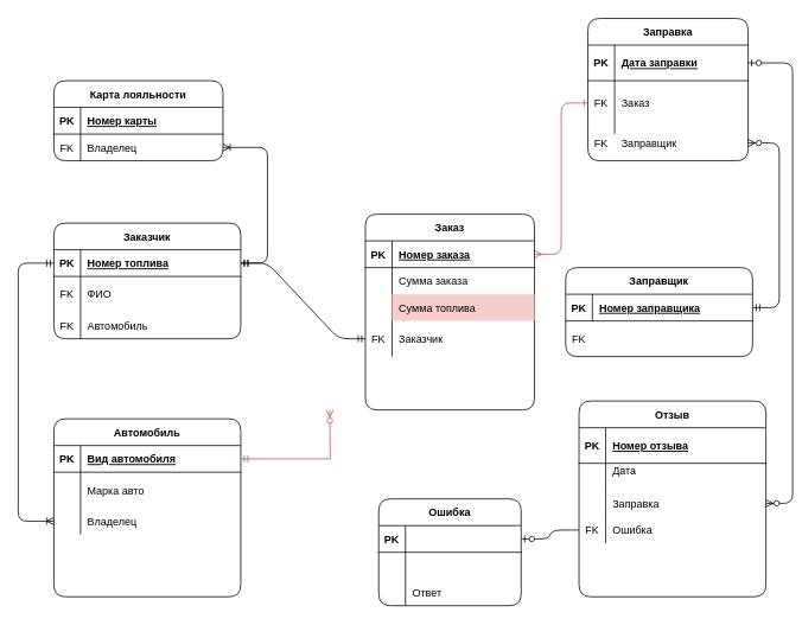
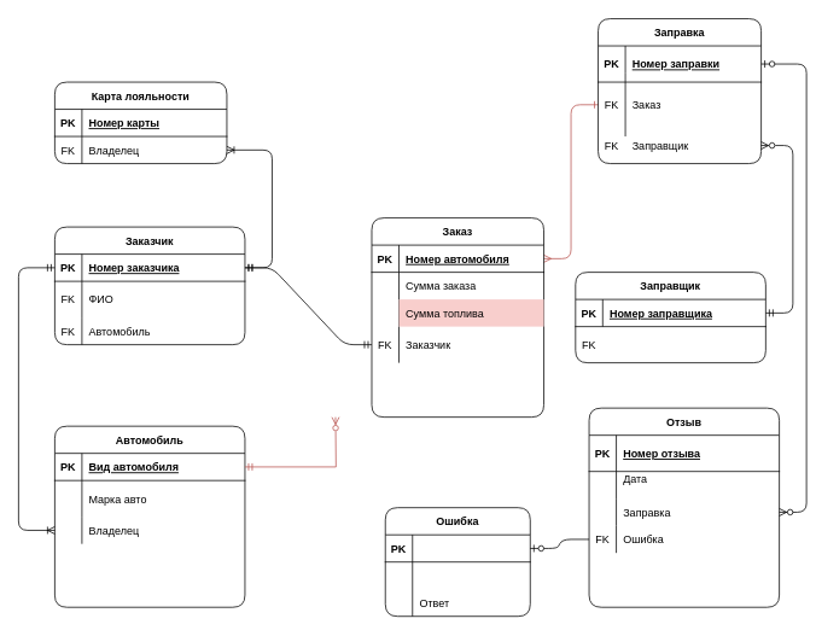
- <mxCell id="6" value="Дата заправки" style="shape=partialRectangle;overflow=hidden;connectable=0;fillColor=none;top=0;left=0;bottom=0;right=0;align=left;spacingLeft=6;fontStyle=5;" parent="4" vertex="1"><mxGeometry x="30" width="150" height="40" as="geometry"><mxRectangle width="150" height="30" as="alternateBounds" /></mxGeometry></mxCell>
+ <mxCell id="6" value="Номер заправки" style="shape=partialRectangle;overflow=hidden;connectable=0;fillColor=none;top=0;left=0;bottom=0;right=0;align=left;spacingLeft=6;fontStyle=5;" parent="4" vertex="1"><mxGeometry x="30" width="150" height="40" as="geometry"><mxRectangle width="150" height="30" as="alternateBounds" /></mxGeometry></mxCell>
- <mxCell id="24" value="Номер заказа" style="shape=partialRectangle;overflow=hidden;connectable=0;fillColor=none;top=0;left=0;bottom=0;right=0;align=left;spacingLeft=6;fontStyle=5;" parent="22" vertex="1"><mxGeometry x="30" width="160" height="30" as="geometry"><mxRectangle width="160" height="30" as="alternateBounds" /></mxGeometry></mxCell>
+ <mxCell id="24" value="Номер автомобиля" style="shape=partialRectangle;overflow=hidden;connectable=0;fillColor=none;top=0;left=0;bottom=0;right=0;align=left;spacingLeft=6;fontStyle=5;" parent="22" vertex="1"><mxGeometry x="30" width="160" height="30" as="geometry"><mxRectangle width="160" height="30" as="alternateBounds" /></mxGeometry></mxCell>
- <mxCell id="59" value="Номер топлива" style="shape=partialRectangle;overflow=hidden;connectable=0;fillColor=none;top=0;left=0;bottom=0;right=0;align=left;spacingLeft=6;fontStyle=5;" parent="57" vertex="1"><mxGeometry x="30" width="180" height="30" as="geometry" /></mxCell>
+ <mxCell id="59" value="Номер заказчика" style="shape=partialRectangle;overflow=hidden;connectable=0;fillColor=none;top=0;left=0;bottom=0;right=0;align=left;spacingLeft=6;fontStyle=5;" parent="57" vertex="1"><mxGeometry x="30" width="180" height="30" as="geometry" /></mxCell>
